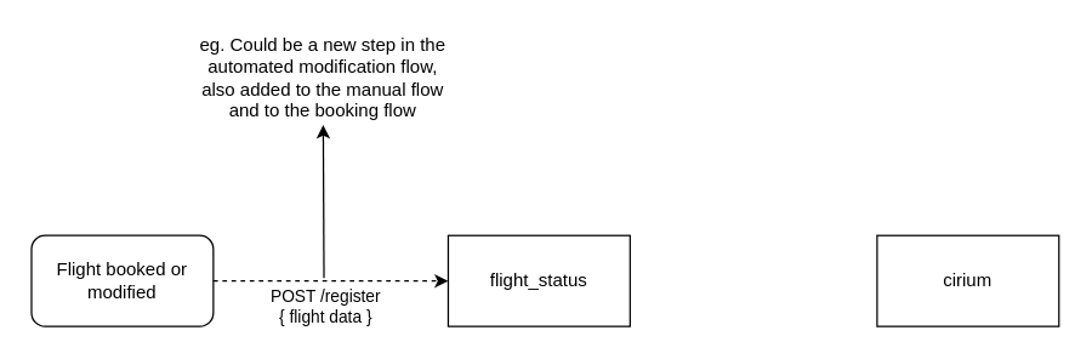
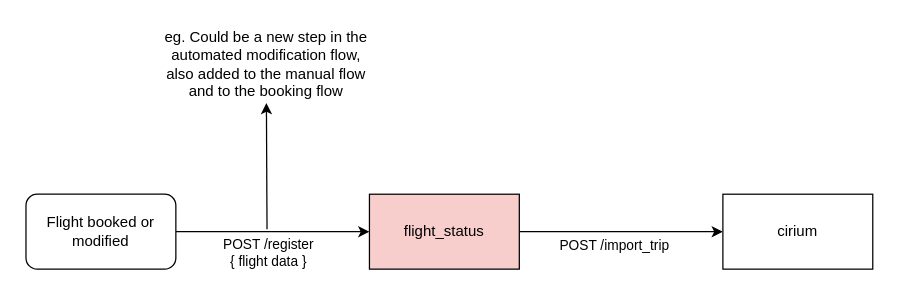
- <mxCell id="2" value="" style="edgeStyle=orthogonalEdgeStyle;rounded=0;orthogonalLoop=1;jettySize=auto;html=1;dashed=1;" edge="1" parent="1" source="4" target="7"><mxGeometry relative="1" as="geometry" /></mxCell>
+ <mxCell id="2" value="" style="edgeStyle=orthogonalEdgeStyle;rounded=0;orthogonalLoop=1;jettySize=auto;html=1;" edge="1" parent="1" source="4" target="7"><mxGeometry relative="1" as="geometry" /></mxCell>
- <mxCell id="7" value="flight_status" style="whiteSpace=wrap;html=1;" vertex="1" parent="1"><mxGeometry x="295" y="155" width="120" height="60" as="geometry" /></mxCell>
+ <mxCell id="7" value="flight_status" style="whiteSpace=wrap;html=1;fillColor=#f8cecc;" vertex="1" parent="1"><mxGeometry x="295" y="155" width="120" height="60" as="geometry" /></mxCell>
+ <mxCell id="5" value="" style="edgeStyle=orthogonalEdgeStyle;rounded=0;orthogonalLoop=1;jettySize=auto;html=1;" edge="1" parent="1" source="7" target="10"><mxGeometry relative="1" as="geometry" /></mxCell>
+ <mxCell id="6" value="POST /import_trip" style="edgeLabel;html=1;align=center;verticalAlign=middle;resizable=0;points=[];" vertex="1" connectable="0" parent="5"><mxGeometry x="-0.275" y="-1" relative="1" as="geometry"><mxPoint x="16" y="9" as="offset" /></mxGeometry></mxCell>
